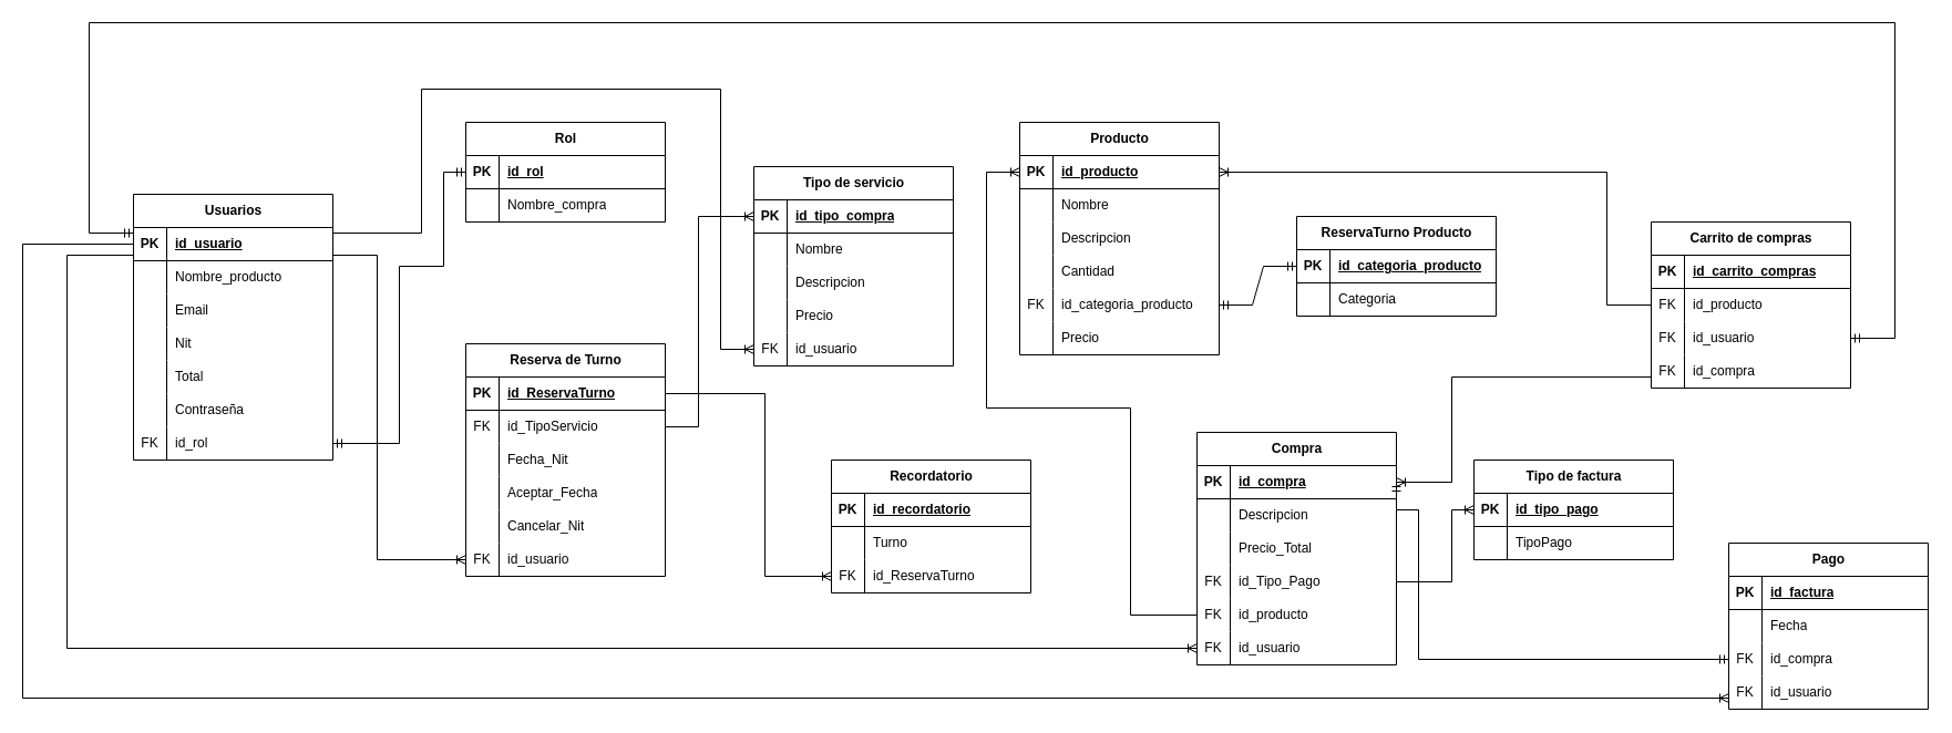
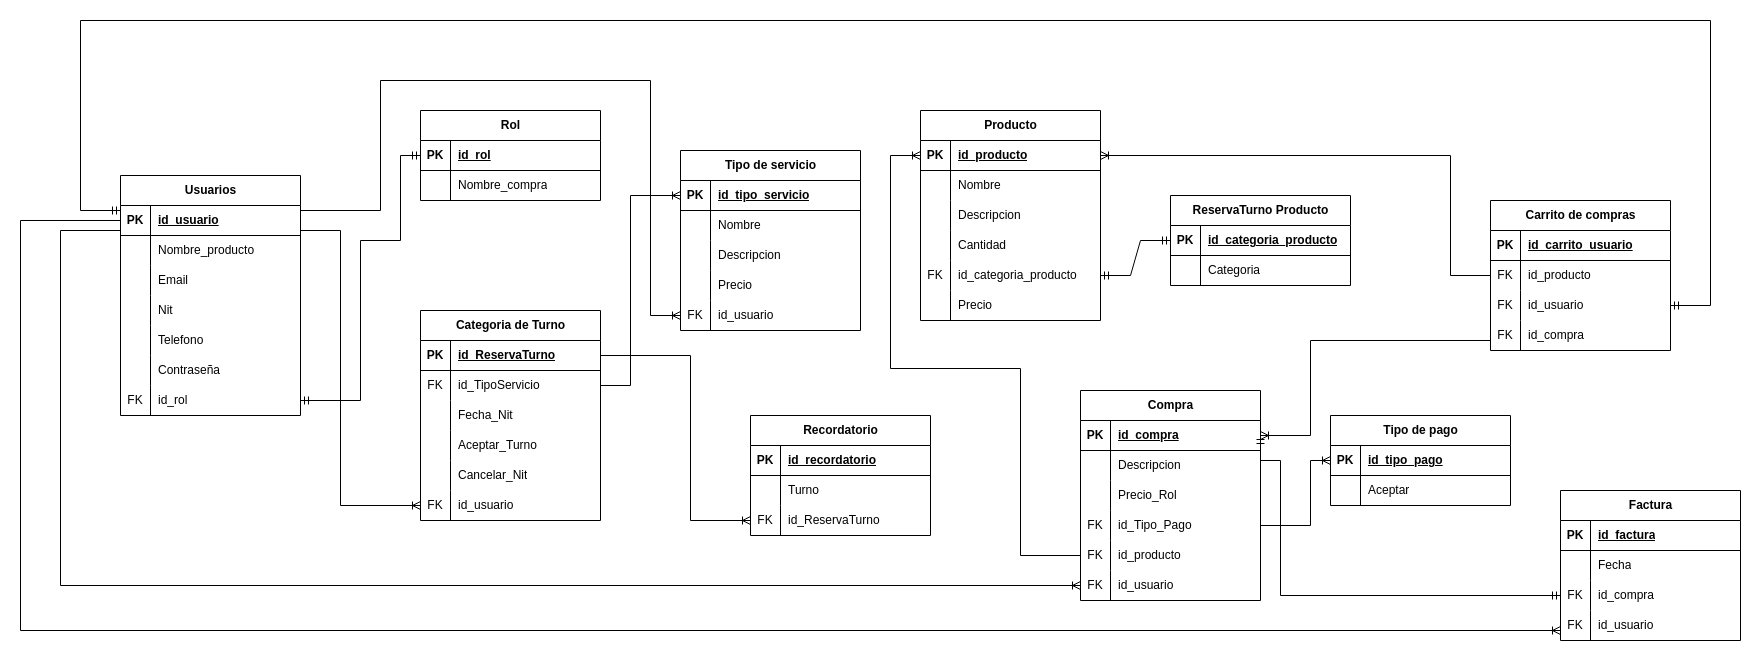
- <mxCell id="53" value="id_tipo_compra" style="shape=partialRectangle;connectable=0;fillColor=none;top=0;left=0;bottom=0;right=0;align=left;spacingLeft=6;fontStyle=5;overflow=hidden;whiteSpace=wrap;html=1;" vertex="1" parent="51"><mxGeometry x="30" width="150" height="30" as="geometry"><mxRectangle width="150" height="30" as="alternateBounds" /></mxGeometry></mxCell>
+ <mxCell id="53" value="id_tipo_servicio" style="shape=partialRectangle;connectable=0;fillColor=none;top=0;left=0;bottom=0;right=0;align=left;spacingLeft=6;fontStyle=5;overflow=hidden;whiteSpace=wrap;html=1;" vertex="1" parent="51"><mxGeometry x="30" width="150" height="30" as="geometry"><mxRectangle width="150" height="30" as="alternateBounds" /></mxGeometry></mxCell>
- <mxCell id="131" value="id_carrito_compras" style="shape=partialRectangle;connectable=0;fillColor=none;top=0;left=0;bottom=0;right=0;align=left;spacingLeft=6;fontStyle=5;overflow=hidden;whiteSpace=wrap;html=1;" vertex="1" parent="129"><mxGeometry x="30" width="150" height="30" as="geometry"><mxRectangle width="150" height="30" as="alternateBounds" /></mxGeometry></mxCell>
+ <mxCell id="131" value="id_carrito_usuario" style="shape=partialRectangle;connectable=0;fillColor=none;top=0;left=0;bottom=0;right=0;align=left;spacingLeft=6;fontStyle=5;overflow=hidden;whiteSpace=wrap;html=1;" vertex="1" parent="129"><mxGeometry x="30" width="150" height="30" as="geometry"><mxRectangle width="150" height="30" as="alternateBounds" /></mxGeometry></mxCell>
- <mxCell id="31" value="Reserva de Turno" style="shape=table;startSize=30;container=1;collapsible=1;childLayout=tableLayout;fixedRows=1;rowLines=0;fontStyle=1;align=center;resizeLast=1;html=1;" vertex="1" parent="1"><mxGeometry x="420" y="310" width="180" height="210" as="geometry" /></mxCell>
+ <mxCell id="31" value="Categoria de Turno" style="shape=table;startSize=30;container=1;collapsible=1;childLayout=tableLayout;fixedRows=1;rowLines=0;fontStyle=1;align=center;resizeLast=1;html=1;" vertex="1" parent="1"><mxGeometry x="420" y="310" width="180" height="210" as="geometry" /></mxCell>
- <mxCell id="17" value="Total" style="shape=partialRectangle;connectable=0;fillColor=none;top=0;left=0;bottom=0;right=0;align=left;spacingLeft=6;overflow=hidden;whiteSpace=wrap;html=1;" vertex="1" parent="15"><mxGeometry x="30" width="150" height="30" as="geometry"><mxRectangle width="150" height="30" as="alternateBounds" /></mxGeometry></mxCell>
+ <mxCell id="17" value="Telefono" style="shape=partialRectangle;connectable=0;fillColor=none;top=0;left=0;bottom=0;right=0;align=left;spacingLeft=6;overflow=hidden;whiteSpace=wrap;html=1;" vertex="1" parent="15"><mxGeometry x="30" width="150" height="30" as="geometry"><mxRectangle width="150" height="30" as="alternateBounds" /></mxGeometry></mxCell>
- <mxCell id="121" value="Tipo de factura" style="shape=table;startSize=30;container=1;collapsible=1;childLayout=tableLayout;fixedRows=1;rowLines=0;fontStyle=1;align=center;resizeLast=1;html=1;" vertex="1" parent="1"><mxGeometry x="1330" y="415" width="180" height="90" as="geometry" /></mxCell>
+ <mxCell id="121" value="Tipo de pago" style="shape=table;startSize=30;container=1;collapsible=1;childLayout=tableLayout;fixedRows=1;rowLines=0;fontStyle=1;align=center;resizeLast=1;html=1;" vertex="1" parent="1"><mxGeometry x="1330" y="415" width="180" height="90" as="geometry" /></mxCell>
- <mxCell id="43" value="Aceptar_Fecha" style="shape=partialRectangle;connectable=0;fillColor=none;top=0;left=0;bottom=0;right=0;align=left;spacingLeft=6;overflow=hidden;whiteSpace=wrap;html=1;" vertex="1" parent="41"><mxGeometry x="30" width="150" height="30" as="geometry"><mxRectangle width="150" height="30" as="alternateBounds" /></mxGeometry></mxCell>
+ <mxCell id="43" value="Aceptar_Turno" style="shape=partialRectangle;connectable=0;fillColor=none;top=0;left=0;bottom=0;right=0;align=left;spacingLeft=6;overflow=hidden;whiteSpace=wrap;html=1;" vertex="1" parent="41"><mxGeometry x="30" width="150" height="30" as="geometry"><mxRectangle width="150" height="30" as="alternateBounds" /></mxGeometry></mxCell>
- <mxCell id="127" value="TipoPago" style="shape=partialRectangle;connectable=0;fillColor=none;top=0;left=0;bottom=0;right=0;align=left;spacingLeft=6;overflow=hidden;whiteSpace=wrap;html=1;" vertex="1" parent="125"><mxGeometry x="30" width="150" height="30" as="geometry"><mxRectangle width="150" height="30" as="alternateBounds" /></mxGeometry></mxCell>
+ <mxCell id="127" value="Aceptar" style="shape=partialRectangle;connectable=0;fillColor=none;top=0;left=0;bottom=0;right=0;align=left;spacingLeft=6;overflow=hidden;whiteSpace=wrap;html=1;" vertex="1" parent="125"><mxGeometry x="30" width="150" height="30" as="geometry"><mxRectangle width="150" height="30" as="alternateBounds" /></mxGeometry></mxCell>
- <mxCell id="111" value="Precio_Total" style="shape=partialRectangle;connectable=0;fillColor=none;top=0;left=0;bottom=0;right=0;align=left;spacingLeft=6;overflow=hidden;whiteSpace=wrap;html=1;" vertex="1" parent="109"><mxGeometry x="30" width="150" height="30" as="geometry"><mxRectangle width="150" height="30" as="alternateBounds" /></mxGeometry></mxCell>
+ <mxCell id="111" value="Precio_Rol" style="shape=partialRectangle;connectable=0;fillColor=none;top=0;left=0;bottom=0;right=0;align=left;spacingLeft=6;overflow=hidden;whiteSpace=wrap;html=1;" vertex="1" parent="109"><mxGeometry x="30" width="150" height="30" as="geometry"><mxRectangle width="150" height="30" as="alternateBounds" /></mxGeometry></mxCell>
- <mxCell id="141" value="Pago" style="shape=table;startSize=30;container=1;collapsible=1;childLayout=tableLayout;fixedRows=1;rowLines=0;fontStyle=1;align=center;resizeLast=1;html=1;" vertex="1" parent="1"><mxGeometry x="1560" y="490" width="180" height="150" as="geometry" /></mxCell>
+ <mxCell id="141" value="Factura" style="shape=table;startSize=30;container=1;collapsible=1;childLayout=tableLayout;fixedRows=1;rowLines=0;fontStyle=1;align=center;resizeLast=1;html=1;" vertex="1" parent="1"><mxGeometry x="1560" y="490" width="180" height="150" as="geometry" /></mxCell>
